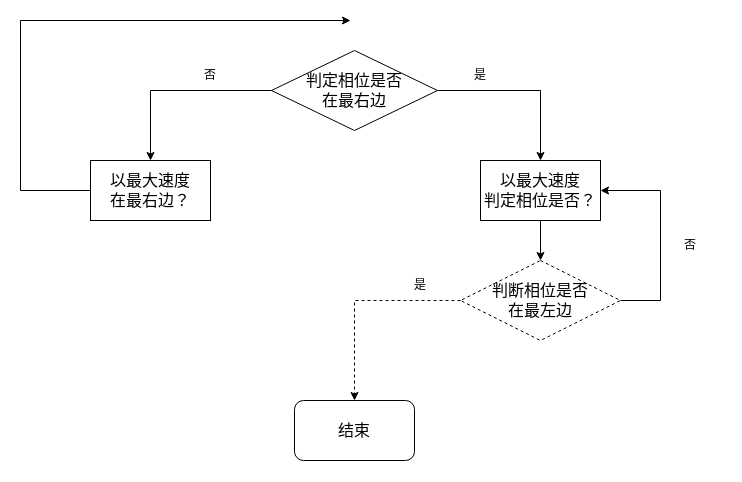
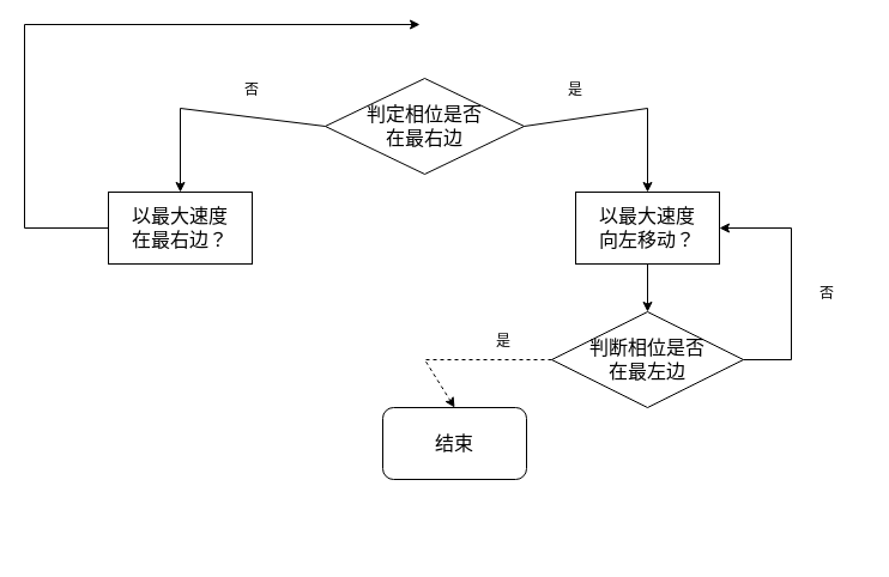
- <mxCell id="3" value="&lt;font style=&quot;font-size: 16px;&quot;&gt;判定相位是否&lt;br&gt;在最右边&lt;/font&gt;" style="rhombus;whiteSpace=wrap;html=1;" vertex="1" parent="1"><mxGeometry x="271" y="50" width="166" height="80" as="geometry" /></mxCell>
+ <mxCell id="3" value="&lt;font style=&quot;font-size: 16px;&quot;&gt;判定相位是否&lt;br&gt;在最右边&lt;/font&gt;" style="rhombus;whiteSpace=wrap;html=1;" vertex="1" parent="1"><mxGeometry x="271" y="65" width="166" height="80" as="geometry" /></mxCell>
- <mxCell id="7" value="&lt;font style=&quot;font-size: 16px;&quot;&gt;以最大速度&lt;br style=&quot;border-color: var(--border-color);&quot;&gt;判定相位是否？&lt;/font&gt;" style="rounded=0;whiteSpace=wrap;html=1;" vertex="1" parent="1"><mxGeometry x="480" y="160" width="120" height="60" as="geometry" /></mxCell>
+ <mxCell id="7" value="&lt;font style=&quot;font-size: 16px;&quot;&gt;以最大速度&lt;br style=&quot;border-color: var(--border-color);&quot;&gt;向左移动？&lt;/font&gt;" style="rounded=0;whiteSpace=wrap;html=1;" vertex="1" parent="1"><mxGeometry x="480" y="160" width="120" height="60" as="geometry" /></mxCell>
- <mxCell id="9" value="&lt;font style=&quot;font-size: 16px;&quot;&gt;判断相位是否&lt;br&gt;在最左边&lt;/font&gt;" style="rhombus;whiteSpace=wrap;html=1;dashed=1;" vertex="1" parent="1"><mxGeometry x="460" y="260" width="160" height="80" as="geometry" /></mxCell>
+ <mxCell id="9" value="&lt;font style=&quot;font-size: 16px;&quot;&gt;判断相位是否&lt;br&gt;在最左边&lt;/font&gt;" style="rhombus;whiteSpace=wrap;html=1;" vertex="1" parent="1"><mxGeometry x="460" y="260" width="160" height="80" as="geometry" /></mxCell>
- <mxCell id="2" value="&lt;font style=&quot;font-size: 16px;&quot;&gt;结束&lt;/font&gt;" style="rounded=1;whiteSpace=wrap;html=1;" vertex="1" parent="1"><mxGeometry x="294" y="400" width="120" height="60" as="geometry" /></mxCell>
+ <mxCell id="2" value="&lt;font style=&quot;font-size: 16px;&quot;&gt;结束&lt;/font&gt;" style="rounded=1;whiteSpace=wrap;html=1;" vertex="1" parent="1"><mxGeometry x="319" y="340" width="120" height="60" as="geometry" /></mxCell>
